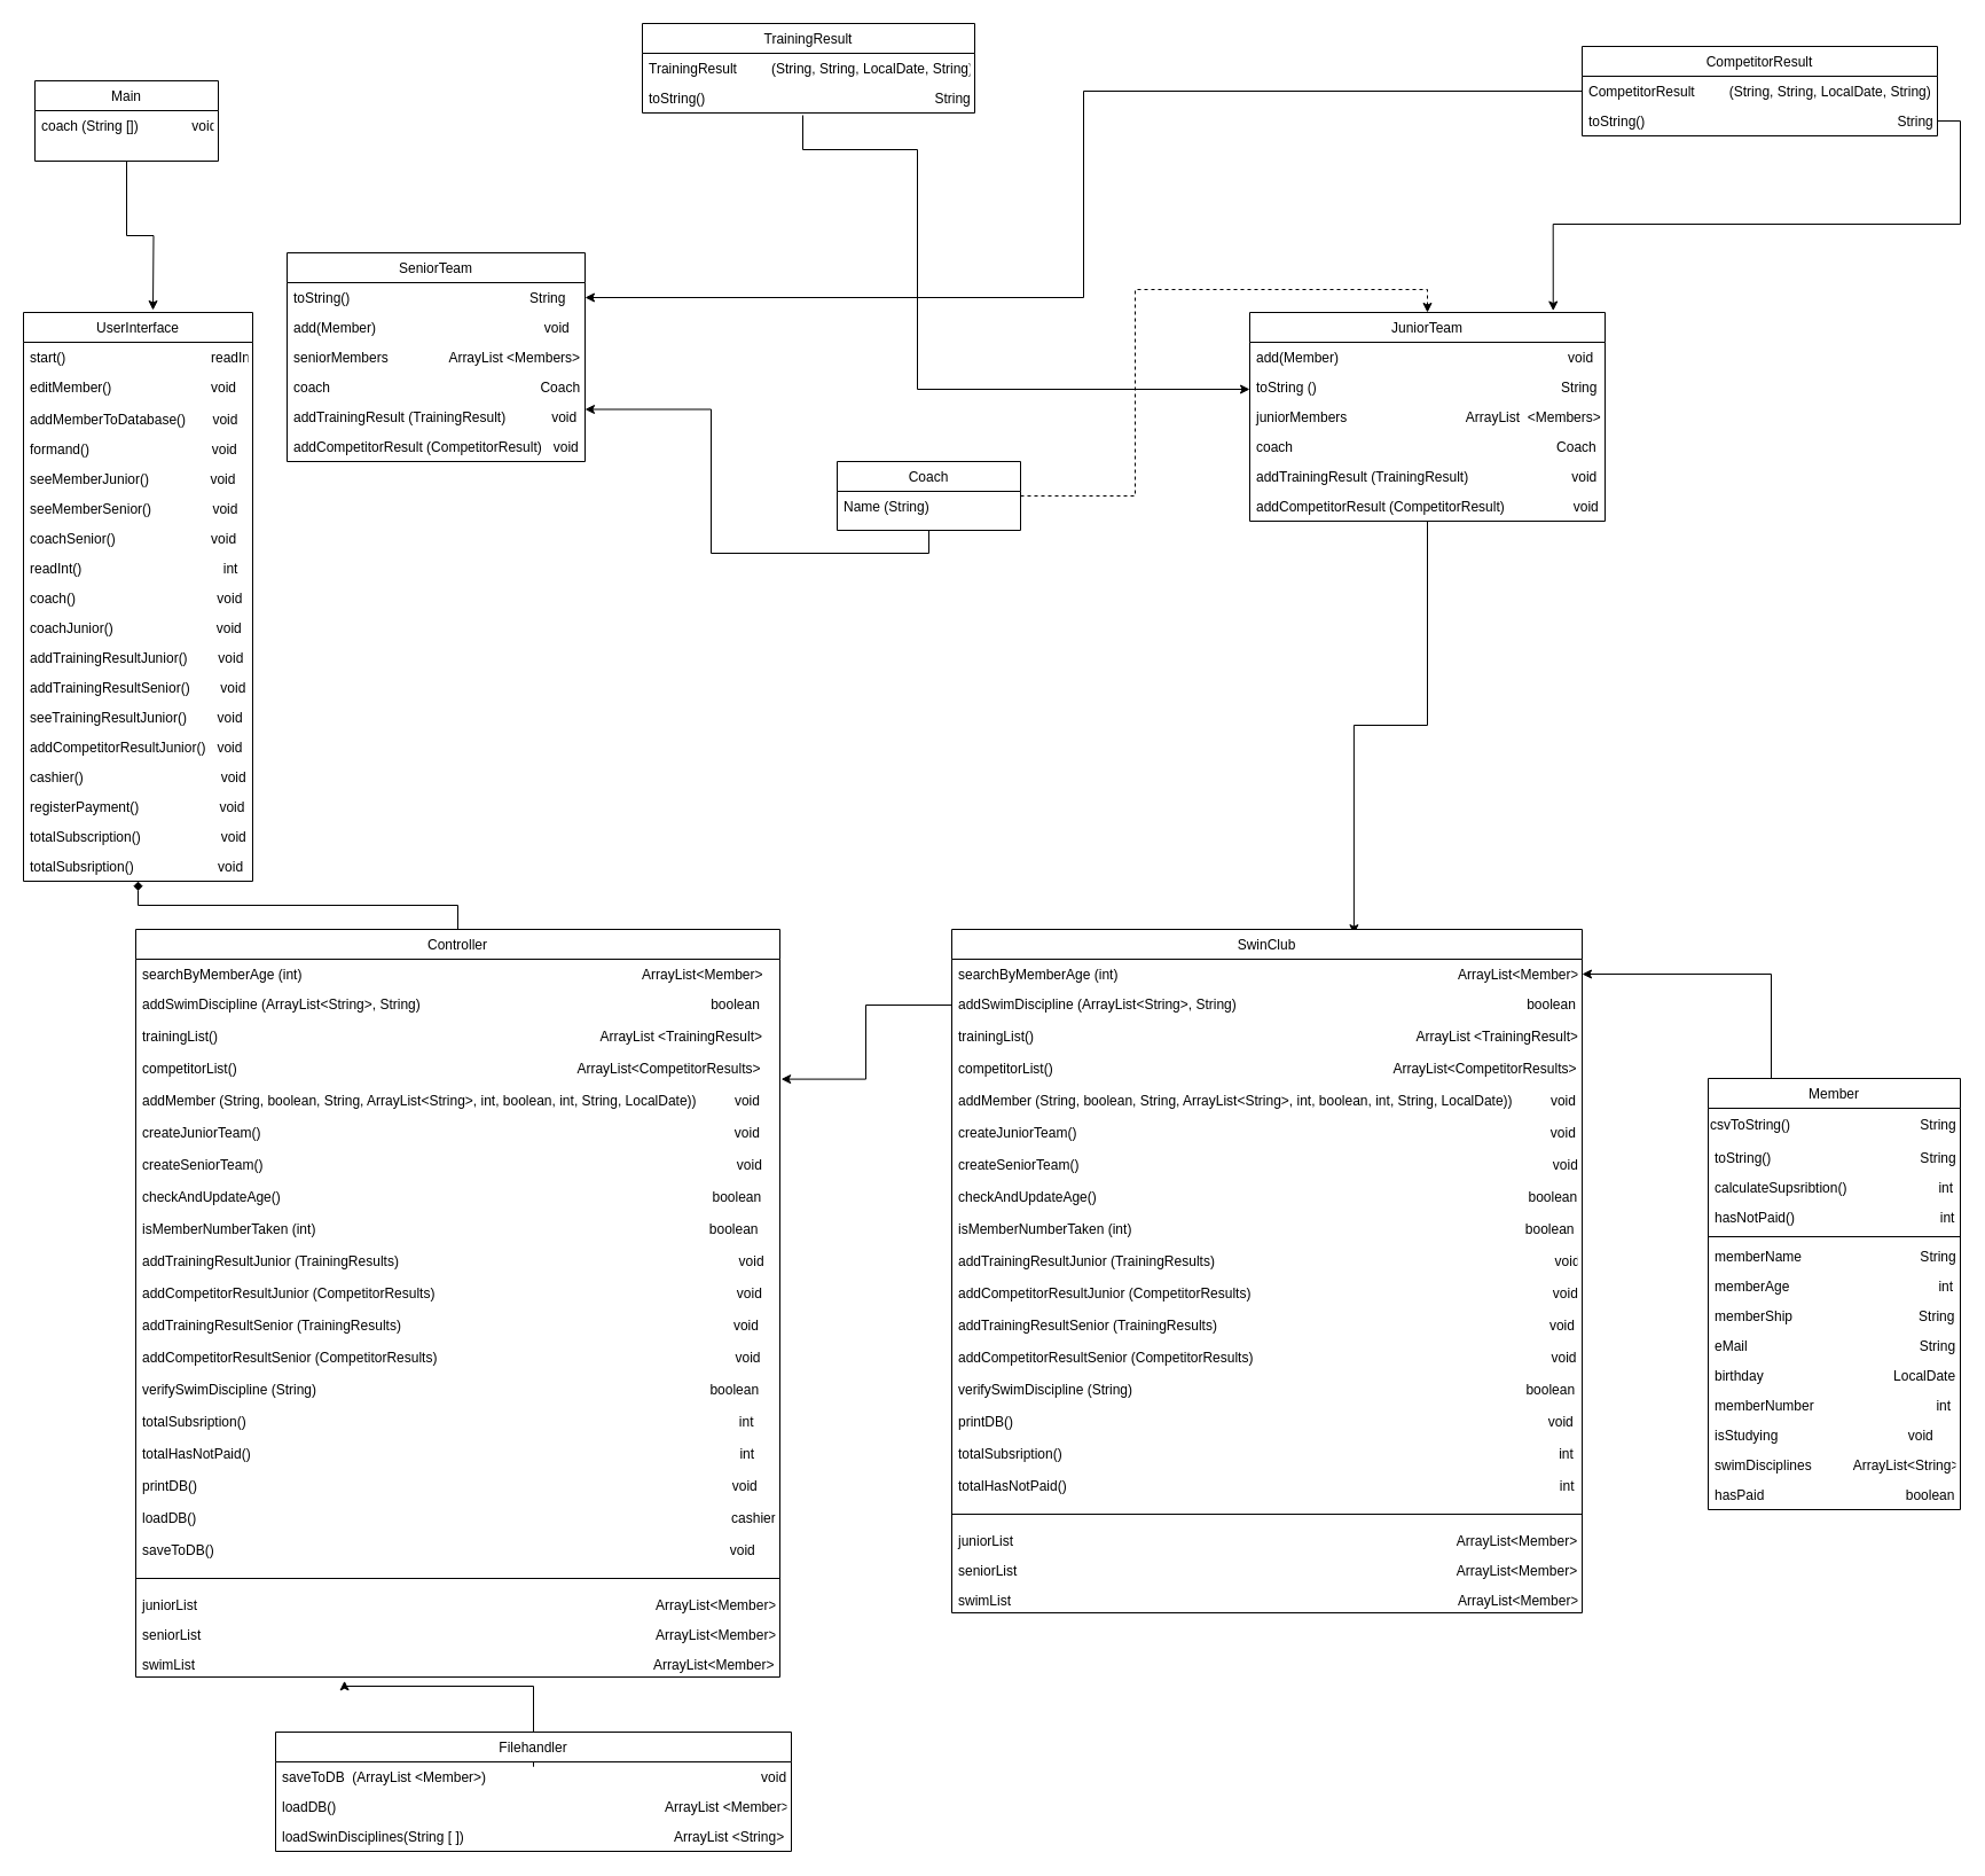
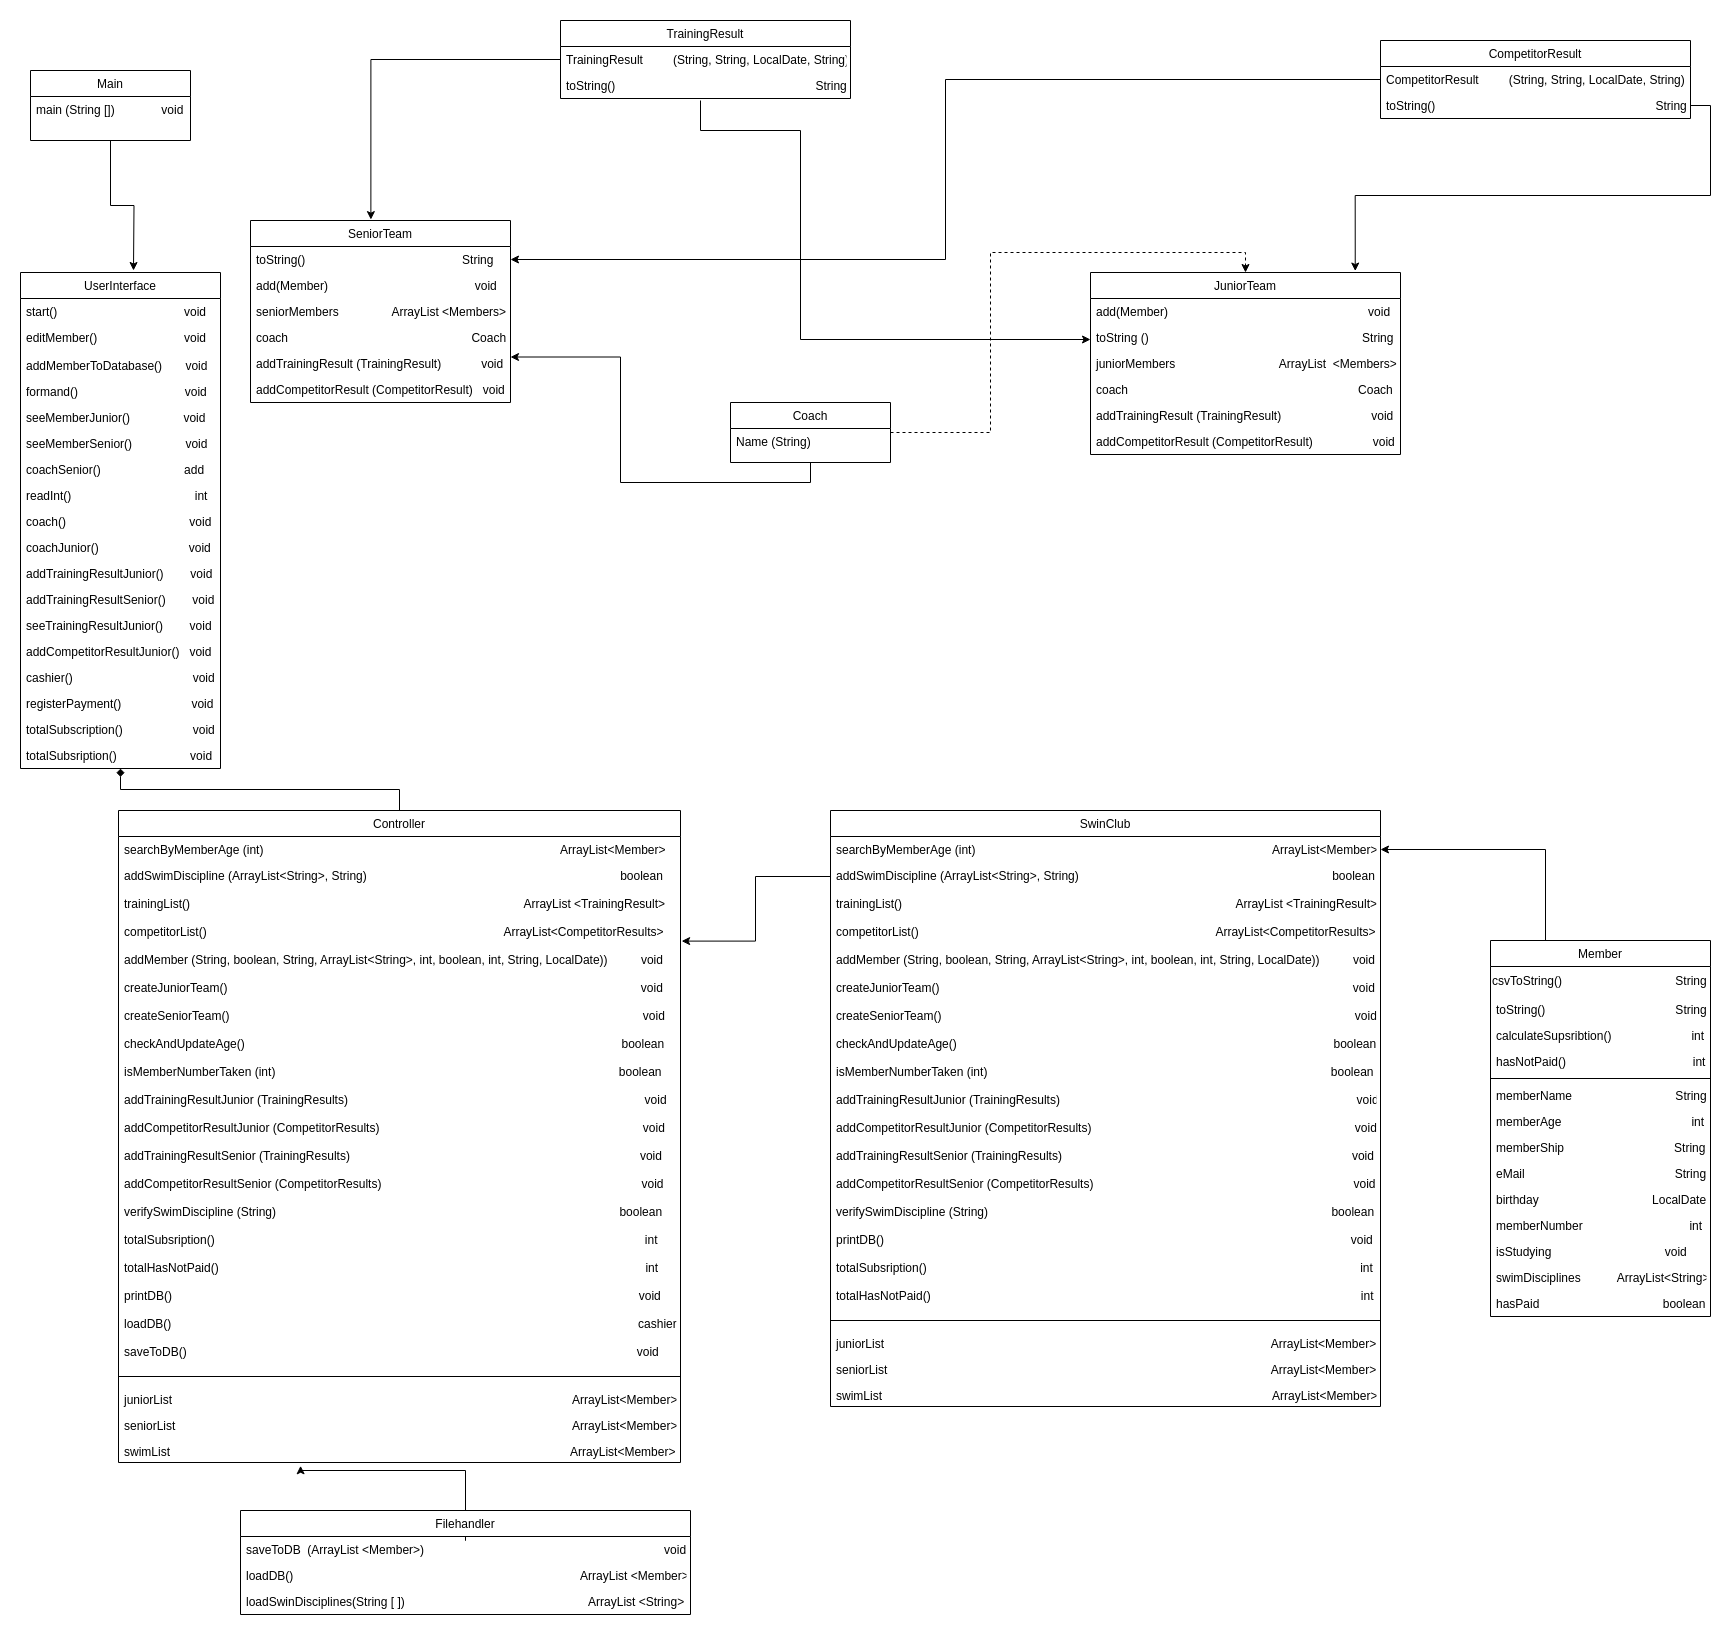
+ <mxCell id="93" style="edgeStyle=orthogonalEdgeStyle;rounded=0;orthogonalLoop=1;jettySize=auto;html=1;exitX=0;exitY=0.5;exitDx=0;exitDy=0;entryX=0.463;entryY=-0.005;entryDx=0;entryDy=0;entryPerimeter=0;" parent="1" source="90" target="38" edge="1"><mxGeometry relative="1" as="geometry" /></mxCell>
- <mxCell id="13" value="coach (String [])              void " style="text;align=left;verticalAlign=top;spacingLeft=4;spacingRight=4;overflow=hidden;rotatable=0;points=[[0,0.5],[1,0.5]];portConstraint=eastwest;fillColor=none;" parent="12" vertex="1"><mxGeometry y="26" width="160" height="44" as="geometry" /></mxCell>
+ <mxCell id="13" value="main (String [])              void " style="text;align=left;verticalAlign=top;spacingLeft=4;spacingRight=4;overflow=hidden;rotatable=0;points=[[0,0.5],[1,0.5]];portConstraint=eastwest;fillColor=none;" parent="12" vertex="1"><mxGeometry y="26" width="160" height="44" as="geometry" /></mxCell>
- <mxCell id="20" value="start()                                      readInt&#10;&#10;" style="text;align=left;verticalAlign=top;spacingLeft=4;spacingRight=4;overflow=hidden;rotatable=0;points=[[0,0.5],[1,0.5]];portConstraint=eastwest;" parent="19" vertex="1"><mxGeometry y="26" width="200" height="26" as="geometry" /></mxCell>
+ <mxCell id="20" value="start()                                      void&#10;&#10;" style="text;align=left;verticalAlign=top;spacingLeft=4;spacingRight=4;overflow=hidden;rotatable=0;points=[[0,0.5],[1,0.5]];portConstraint=eastwest;" parent="19" vertex="1"><mxGeometry y="26" width="200" height="26" as="geometry" /></mxCell>
- <mxCell id="26" value="coachSenior()                         void" style="text;align=left;verticalAlign=top;spacingLeft=4;spacingRight=4;overflow=hidden;rotatable=0;points=[[0,0.5],[1,0.5]];portConstraint=eastwest;fontStyle=0" parent="19" vertex="1"><mxGeometry y="184" width="200" height="26" as="geometry" /></mxCell>
+ <mxCell id="26" value="coachSenior()                         add" style="text;align=left;verticalAlign=top;spacingLeft=4;spacingRight=4;overflow=hidden;rotatable=0;points=[[0,0.5],[1,0.5]];portConstraint=eastwest;fontStyle=0" parent="19" vertex="1"><mxGeometry y="184" width="200" height="26" as="geometry" /></mxCell>
- <mxCell id="3" style="edgeStyle=orthogonalEdgeStyle;rounded=0;orthogonalLoop=1;jettySize=auto;html=1;exitX=0.5;exitY=1;exitDx=0;exitDy=0;entryX=0.638;entryY=0.007;entryDx=0;entryDy=0;entryPerimeter=0;" parent="1" source="4" target="45" edge="1"><mxGeometry relative="1" as="geometry" /></mxCell>
